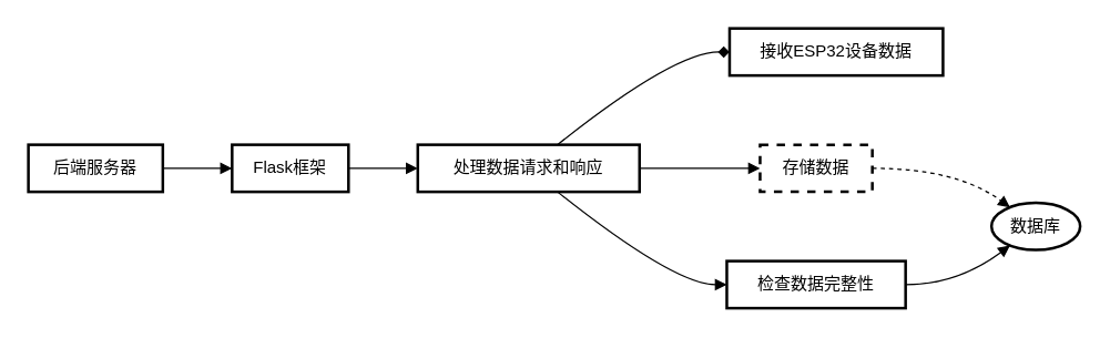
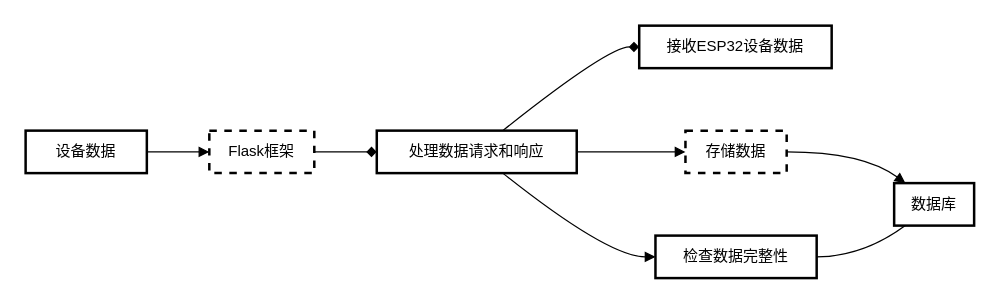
- <mxCell id="5" value="接收ESP32设备数据" style="whiteSpace=wrap;strokeWidth=2;" vertex="1" parent="1"><mxGeometry x="526" y="20" width="154" height="34" as="geometry" /></mxCell>
+ <mxCell id="5" value="接收ESP32设备数据" style="whiteSpace=wrap;strokeWidth=2;" vertex="1" parent="1"><mxGeometry x="511" width="154" height="34" as="geometry" y="20" /></mxCell>
- <mxCell id="2" value="后端服务器" style="whiteSpace=wrap;strokeWidth=2;" vertex="1" parent="1"><mxGeometry y="104" width="97" height="34" as="geometry" x="20" /></mxCell>
+ <mxCell id="2" value="设备数据" style="whiteSpace=wrap;strokeWidth=2;" vertex="1" parent="1"><mxGeometry y="104" width="97" height="34" as="geometry" x="20" /></mxCell>
- <mxCell id="3" value="Flask框架" style="whiteSpace=wrap;strokeWidth=2;" vertex="1" parent="1"><mxGeometry x="167" y="104" width="84" height="34" as="geometry" /></mxCell>
+ <mxCell id="3" value="Flask框架" style="whiteSpace=wrap;strokeWidth=2;dashed=1;" vertex="1" parent="1"><mxGeometry x="167" y="104" width="84" height="34" as="geometry" /></mxCell>
- <mxCell id="10" value="" style="curved=1;startArrow=none;endArrow=block;exitX=1;exitY=0.5;entryX=0;entryY=0.5;" edge="1" parent="1" source="3" target="4"><mxGeometry relative="1" as="geometry"><Array as="points" /></mxGeometry></mxCell>
+ <mxCell id="10" value="" style="curved=1;startArrow=none;endArrow=diamond;exitX=1;exitY=0.5;entryX=0;entryY=0.5;" edge="1" parent="1" source="3" target="4"><mxGeometry relative="1" as="geometry"><Array as="points" /></mxGeometry></mxCell>
- <mxCell id="14" value="" style="curved=1;startArrow=none;endArrow=block;exitX=0.99;exitY=0.5;entryX=0.14;entryY=0;dashed=1;" edge="1" parent="1" source="6" target="8"><mxGeometry relative="1" as="geometry"><Array as="points"><mxPoint x="690" y="121" /></Array></mxGeometry></mxCell>
+ <mxCell id="14" value="" style="curved=1;startArrow=none;endArrow=block;exitX=0.99;exitY=0.5;entryX=0.14;entryY=0;" edge="1" parent="1" source="6" target="8"><mxGeometry relative="1" as="geometry"><Array as="points"><mxPoint x="690" y="121" /></Array></mxGeometry></mxCell>
- <mxCell id="8" value="数据库" style="ellipse;whiteSpace=wrap;strokeWidth=2;" vertex="1" parent="1"><mxGeometry x="715" y="146" width="64" height="34" as="geometry" /></mxCell>
+ <mxCell id="8" value="数据库" style="whiteSpace=wrap;strokeWidth=2;" vertex="1" parent="1"><mxGeometry x="715" y="146" width="64" height="34" as="geometry" /></mxCell>
- <mxCell id="15" value="" style="curved=1;startArrow=none;endArrow=block;exitX=1;exitY=0.5;entryX=0.14;entryY=1;" edge="1" parent="1" source="7" target="8"><mxGeometry relative="1" as="geometry"><Array as="points"><mxPoint x="690" y="205" /></Array></mxGeometry></mxCell>
+ <mxCell id="15" value="" style="curved=1;startArrow=none;endArrow=none;exitX=1;exitY=0.5;entryX=0.14;entryY=1;" edge="1" parent="1" source="7" target="8"><mxGeometry relative="1" as="geometry"><Array as="points"><mxPoint x="690" y="205" /></Array></mxGeometry></mxCell>
